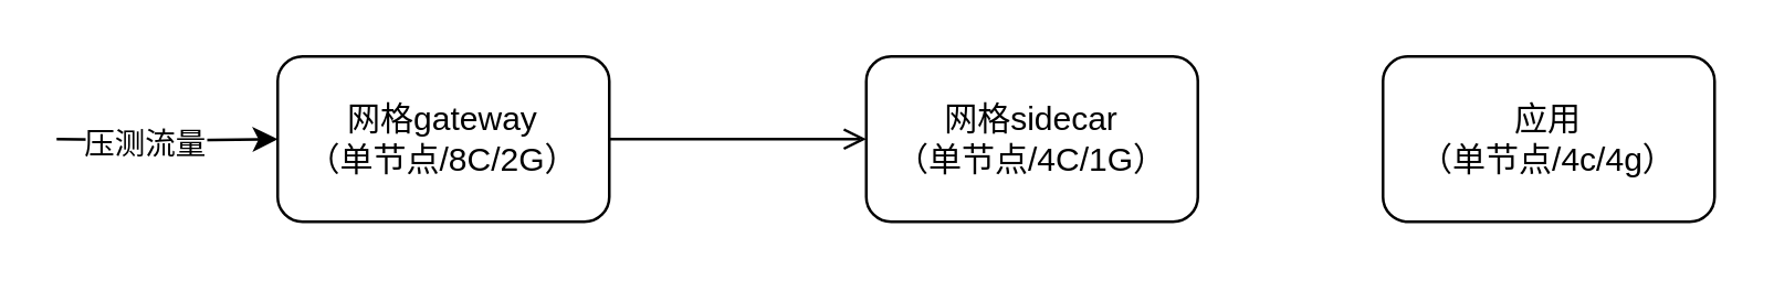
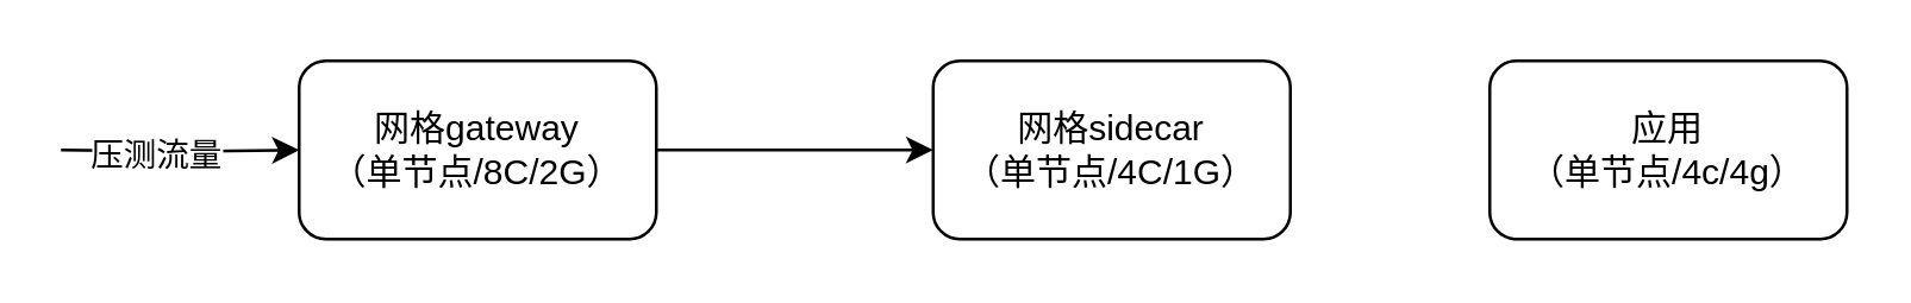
- <mxCell id="2" value="" style="edgeStyle=orthogonalEdgeStyle;rounded=0;orthogonalLoop=1;jettySize=auto;html=1;endArrow=open;" edge="1" parent="1" source="3" target="4"><mxGeometry relative="1" as="geometry" /></mxCell>
+ <mxCell id="2" value="" style="edgeStyle=orthogonalEdgeStyle;rounded=0;orthogonalLoop=1;jettySize=auto;html=1;" edge="1" parent="1" source="3" target="4"><mxGeometry relative="1" as="geometry" /></mxCell>
